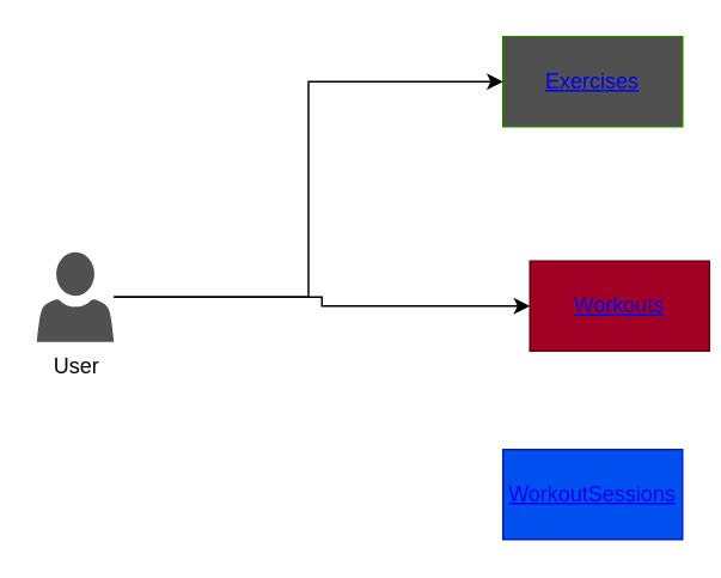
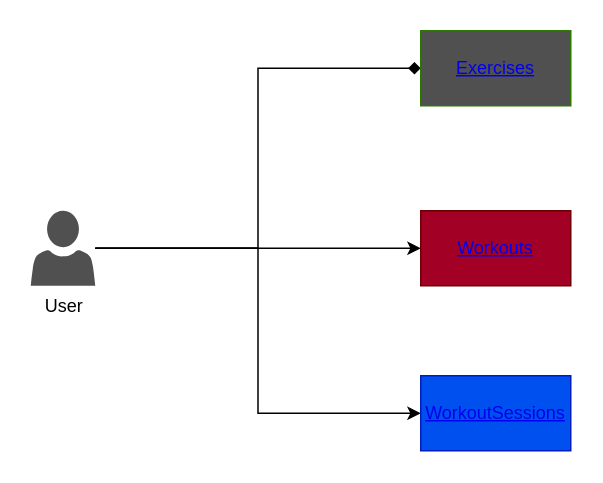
- <mxCell id="2" style="edgeStyle=orthogonalEdgeStyle;rounded=0;orthogonalLoop=1;jettySize=auto;html=1;entryX=0;entryY=0.5;entryDx=0;entryDy=0;" edge="1" parent="1" source="5" target="6"><mxGeometry relative="1" as="geometry" /></mxCell>
+ <mxCell id="2" style="edgeStyle=orthogonalEdgeStyle;rounded=0;orthogonalLoop=1;jettySize=auto;html=1;entryX=0;entryY=0.5;entryDx=0;entryDy=0;endArrow=diamond;" edge="1" parent="1" source="5" target="6"><mxGeometry relative="1" as="geometry" /></mxCell>
- <mxCell id="7" value="&lt;a href=&quot;data:page/id,MfrrExbCbE9OoC5XJZRm&quot;&gt;Workouts&lt;/a&gt;" style="whiteSpace=wrap;html=1;fillColor=#a20025;strokeColor=#6F0000;fontColor=#ffffff;" vertex="1" parent="1"><mxGeometry x="295" y="145" width="100" height="50" as="geometry" /></mxCell>
+ <mxCell id="7" value="&lt;a href=&quot;data:page/id,MfrrExbCbE9OoC5XJZRm&quot;&gt;Workouts&lt;/a&gt;" style="whiteSpace=wrap;html=1;fillColor=#a20025;strokeColor=#6F0000;fontColor=#ffffff;" vertex="1" parent="1"><mxGeometry x="280" y="140" width="100" height="50" as="geometry" /></mxCell>
+ <mxCell id="4" style="edgeStyle=orthogonalEdgeStyle;rounded=0;orthogonalLoop=1;jettySize=auto;html=1;entryX=0;entryY=0.5;entryDx=0;entryDy=0;" edge="1" parent="1" source="5" target="8"><mxGeometry relative="1" as="geometry" /></mxCell>
